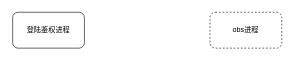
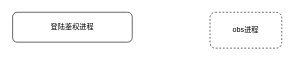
- <mxCell id="2" value="登陆鉴权进程" style="rounded=1;whiteSpace=wrap;html=1;" vertex="1" parent="1"><mxGeometry x="20" y="20" width="120" height="60" as="geometry" /></mxCell>
+ <mxCell id="2" value="登陆鉴权进程" style="rounded=1;whiteSpace=wrap;html=1;" vertex="1" parent="1"><mxGeometry x="20" y="20" width="200" height="50" as="geometry" /></mxCell>
